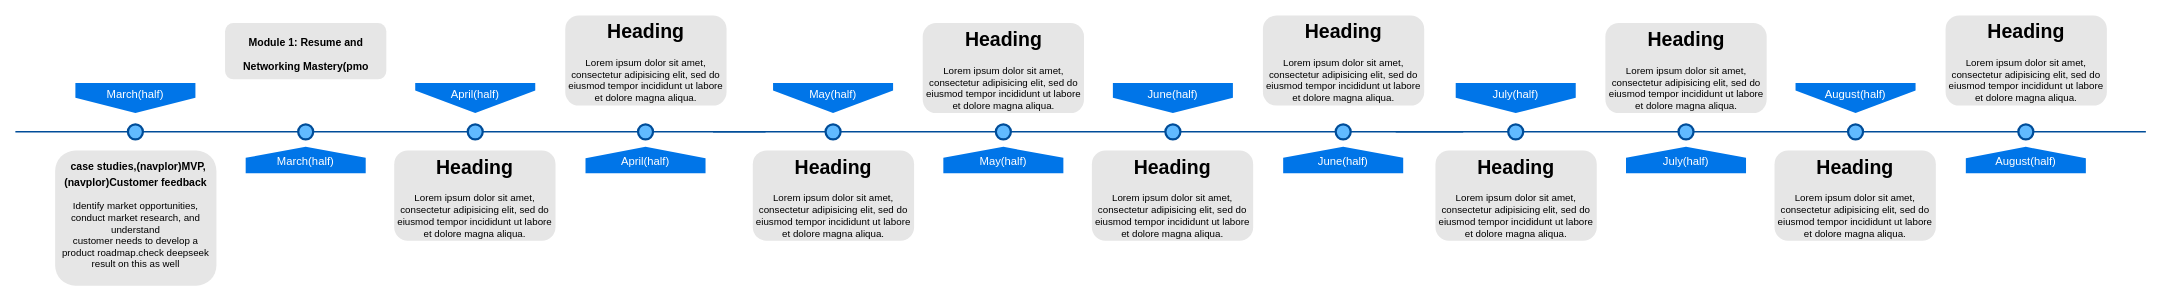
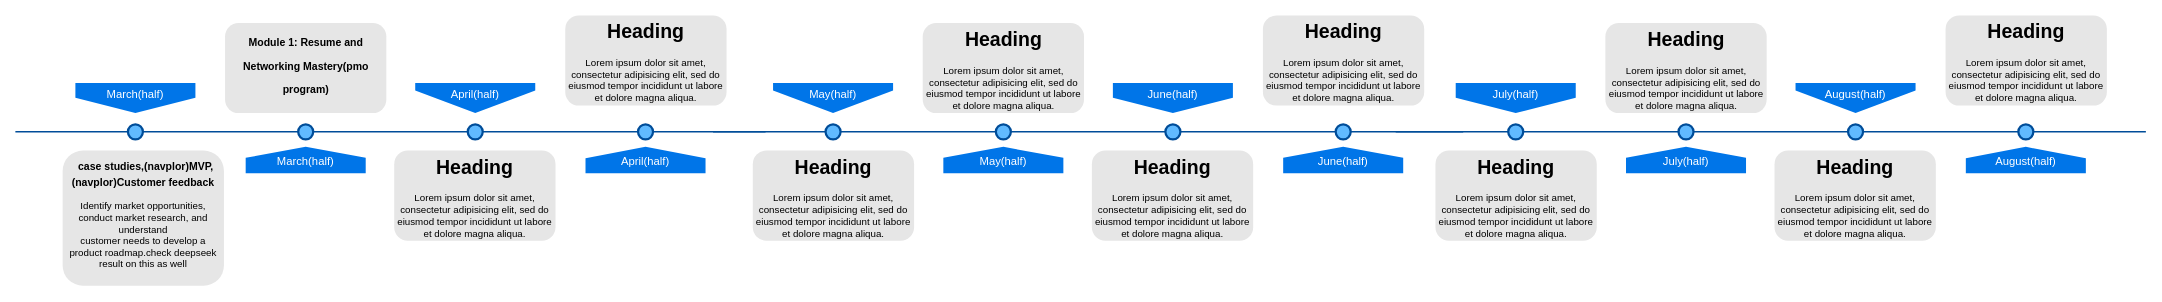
- <mxCell id="14" value="&lt;h1&gt;&lt;font style=&quot;font-size: 14px;&quot;&gt;Module 1: Resume and Networking Mastery(pmo program)&lt;/font&gt;&lt;/h1&gt;&lt;p&gt;&lt;br&gt;&lt;/p&gt;" style="text;html=1;spacing=5;spacingTop=-20;whiteSpace=wrap;overflow=hidden;strokeColor=none;strokeWidth=3;fillColor=#E6E6E6;fontSize=13;fontColor=#000000;align=center;rounded=1;" parent="1" vertex="1"><mxGeometry x="299.5" y="30" width="215" height="75" as="geometry" /></mxCell>
+ <mxCell id="14" value="&lt;h1&gt;&lt;font style=&quot;font-size: 14px;&quot;&gt;Module 1: Resume and Networking Mastery(pmo program)&lt;/font&gt;&lt;/h1&gt;&lt;p&gt;&lt;br&gt;&lt;/p&gt;" style="text;html=1;spacing=5;spacingTop=-20;whiteSpace=wrap;overflow=hidden;strokeColor=none;strokeWidth=3;fillColor=#E6E6E6;fontSize=13;fontColor=#000000;align=center;rounded=1;" parent="1" vertex="1"><mxGeometry x="299.5" y="30" width="215" height="120" as="geometry" /></mxCell>
- <mxCell id="11" value="&lt;h1 style=&quot;line-height: 80%;&quot;&gt;&amp;nbsp;&lt;font style=&quot;font-size: 14px; line-height: 80%;&quot;&gt;case studies,(navplor)MVP,(navplor)Customer feedback&lt;/font&gt;&lt;/h1&gt;&lt;p&gt;Identify market opportunities, conduct market research, and understand&lt;br&gt;customer needs to develop a product roadmap.check deepseek result on this as well&lt;br&gt;&lt;/p&gt;" style="text;html=1;spacing=5;spacingTop=-20;whiteSpace=wrap;overflow=hidden;strokeColor=none;strokeWidth=3;fillColor=#E6E6E6;fontSize=13;fontColor=#000000;align=center;rounded=1;" parent="1" vertex="1"><mxGeometry x="73" y="200" width="215" height="180" as="geometry" /></mxCell>
+ <mxCell id="11" value="&lt;h1 style=&quot;line-height: 80%;&quot;&gt;&amp;nbsp;&lt;font style=&quot;font-size: 14px; line-height: 80%;&quot;&gt;case studies,(navplor)MVP,(navplor)Customer feedback&lt;/font&gt;&lt;/h1&gt;&lt;p&gt;Identify market opportunities, conduct market research, and understand&lt;br&gt;customer needs to develop a product roadmap.check deepseek result on this as well&lt;br&gt;&lt;/p&gt;" style="text;html=1;spacing=5;spacingTop=-20;whiteSpace=wrap;overflow=hidden;strokeColor=none;strokeWidth=3;fillColor=#E6E6E6;fontSize=13;fontColor=#000000;align=center;rounded=1;" parent="1" vertex="1"><mxGeometry x="83" y="200" width="215" height="180" as="geometry" /></mxCell>
